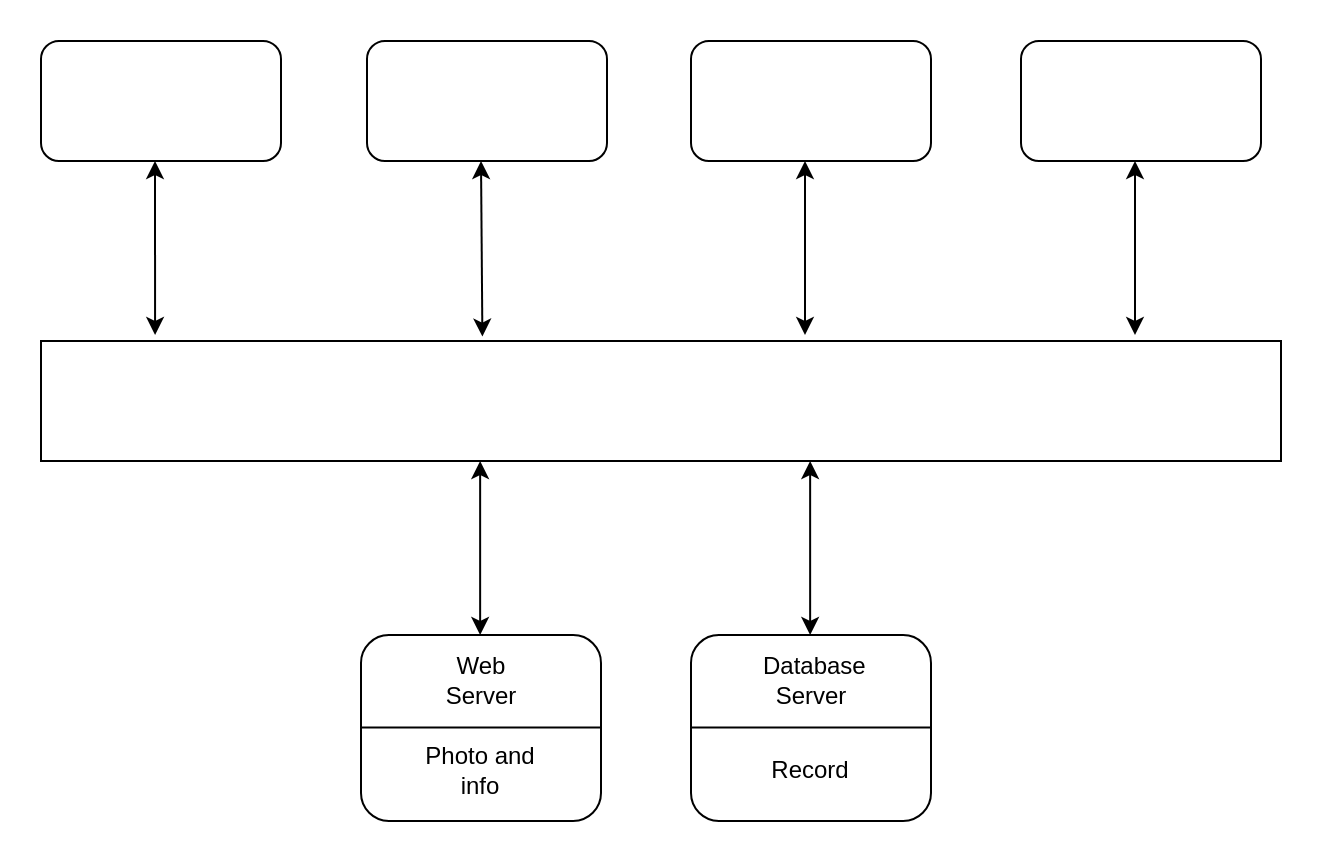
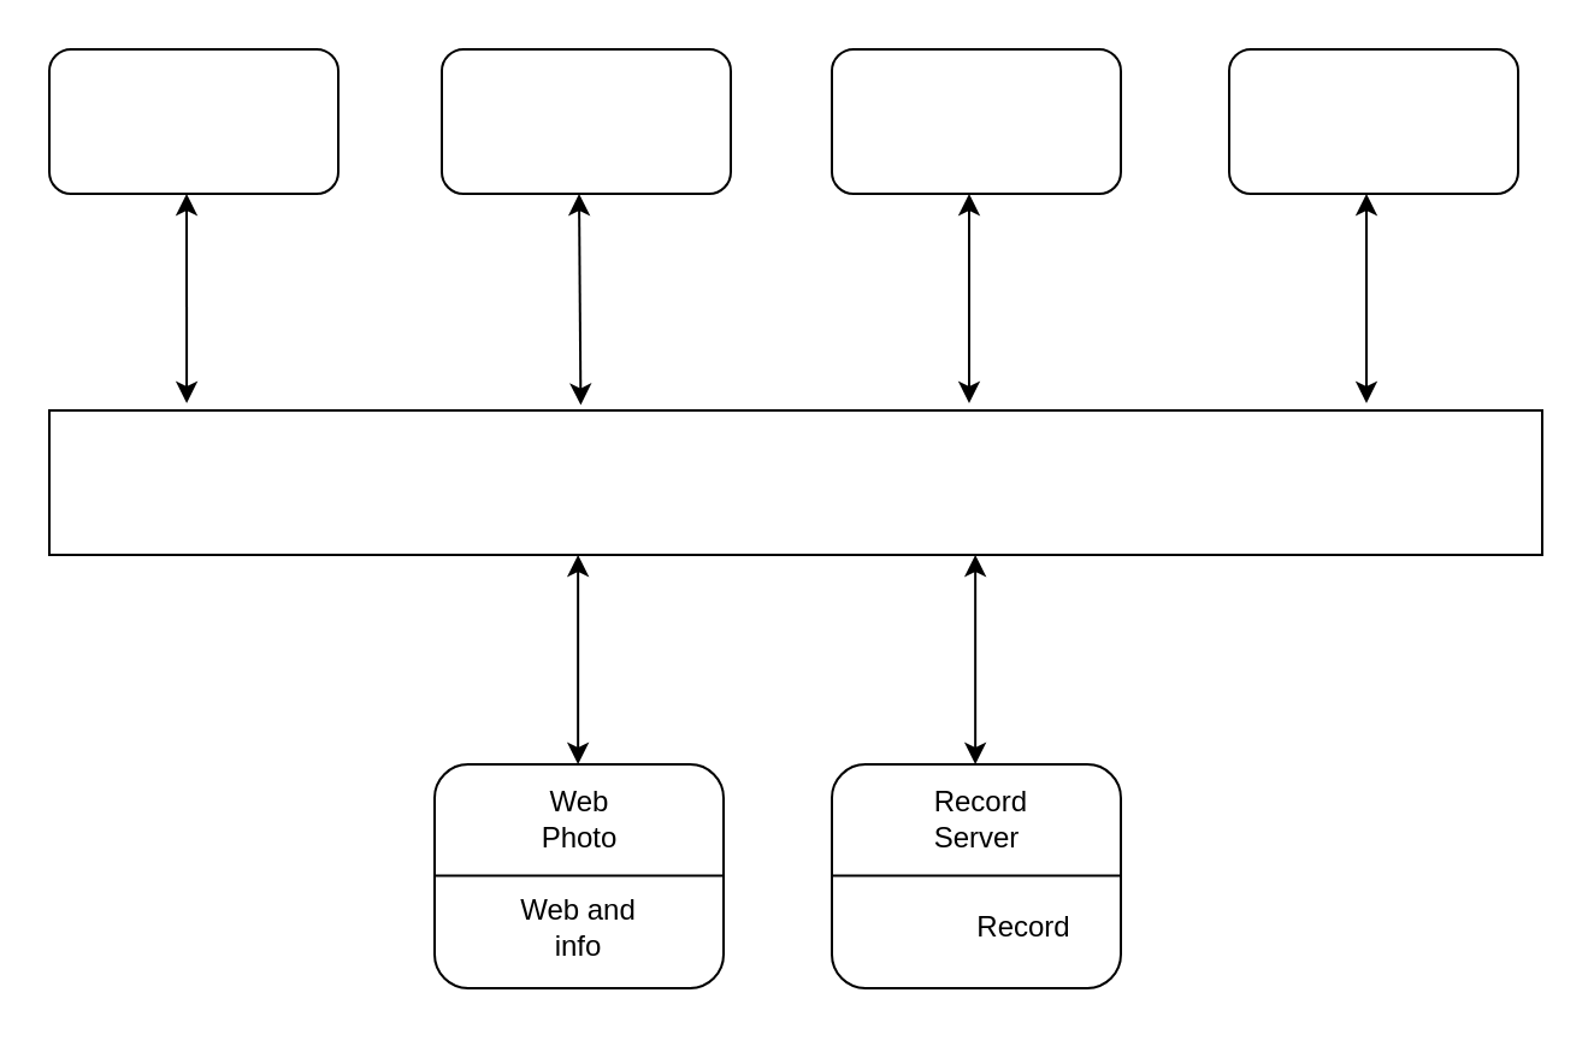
- <mxCell id="17" value="&amp;nbsp;Web&amp;nbsp;&lt;br&gt;Server" style="text;html=1;strokeColor=none;fillColor=none;align=center;verticalAlign=middle;whiteSpace=wrap;rounded=0;" vertex="1" parent="1"><mxGeometry x="197.5" y="325" width="85" height="30" as="geometry" /></mxCell>
+ <mxCell id="17" value="&amp;nbsp;Web&amp;nbsp;&lt;br&gt;Photo" style="text;html=1;strokeColor=none;fillColor=none;align=center;verticalAlign=middle;whiteSpace=wrap;rounded=0;" vertex="1" parent="1"><mxGeometry x="197.5" y="325" width="85" height="30" as="geometry" /></mxCell>
- <mxCell id="18" value="&amp;nbsp;Database&lt;br&gt;Server" style="text;html=1;strokeColor=none;fillColor=none;align=center;verticalAlign=middle;whiteSpace=wrap;rounded=0;" vertex="1" parent="1"><mxGeometry x="362.5" y="325" width="85" height="30" as="geometry" /></mxCell>
+ <mxCell id="18" value="&amp;nbsp;Record&lt;br&gt;Server" style="text;html=1;strokeColor=none;fillColor=none;align=center;verticalAlign=middle;whiteSpace=wrap;rounded=0;" vertex="1" parent="1"><mxGeometry x="362.5" y="325" width="85" height="30" as="geometry" /></mxCell>
- <mxCell id="19" value="Photo and info" style="text;html=1;strokeColor=none;fillColor=none;align=center;verticalAlign=middle;whiteSpace=wrap;rounded=0;" vertex="1" parent="1"><mxGeometry x="210" y="370" width="60" height="30" as="geometry" /></mxCell>
+ <mxCell id="19" value="Web and info" style="text;html=1;strokeColor=none;fillColor=none;align=center;verticalAlign=middle;whiteSpace=wrap;rounded=0;" vertex="1" parent="1"><mxGeometry x="210" y="370" width="60" height="30" as="geometry" /></mxCell>
- <mxCell id="20" value="Record" style="text;html=1;strokeColor=none;fillColor=none;align=center;verticalAlign=middle;whiteSpace=wrap;rounded=0;" vertex="1" parent="1"><mxGeometry x="375" y="370" width="60" height="30" as="geometry" /></mxCell>
+ <mxCell id="20" value="Record" style="text;html=1;strokeColor=none;fillColor=none;align=center;verticalAlign=middle;whiteSpace=wrap;rounded=0;" vertex="1" parent="1"><mxGeometry x="395" y="370" width="60" height="30" as="geometry" /></mxCell>
